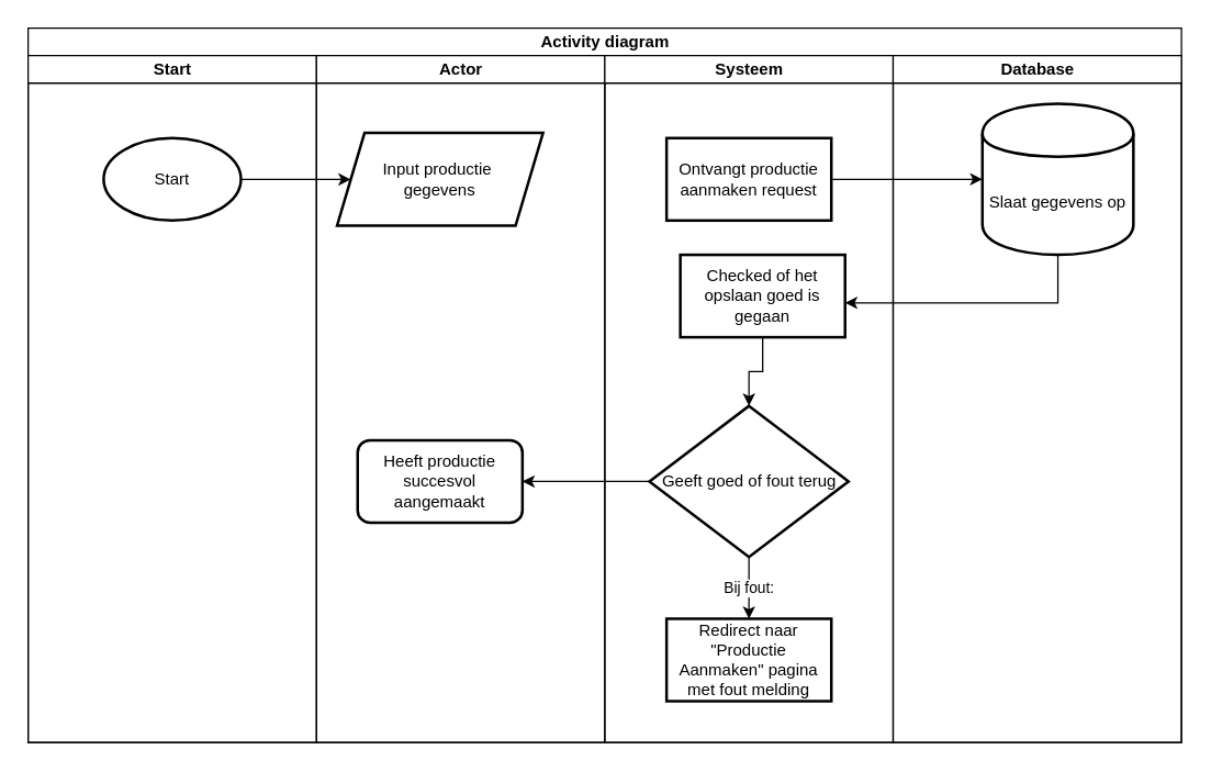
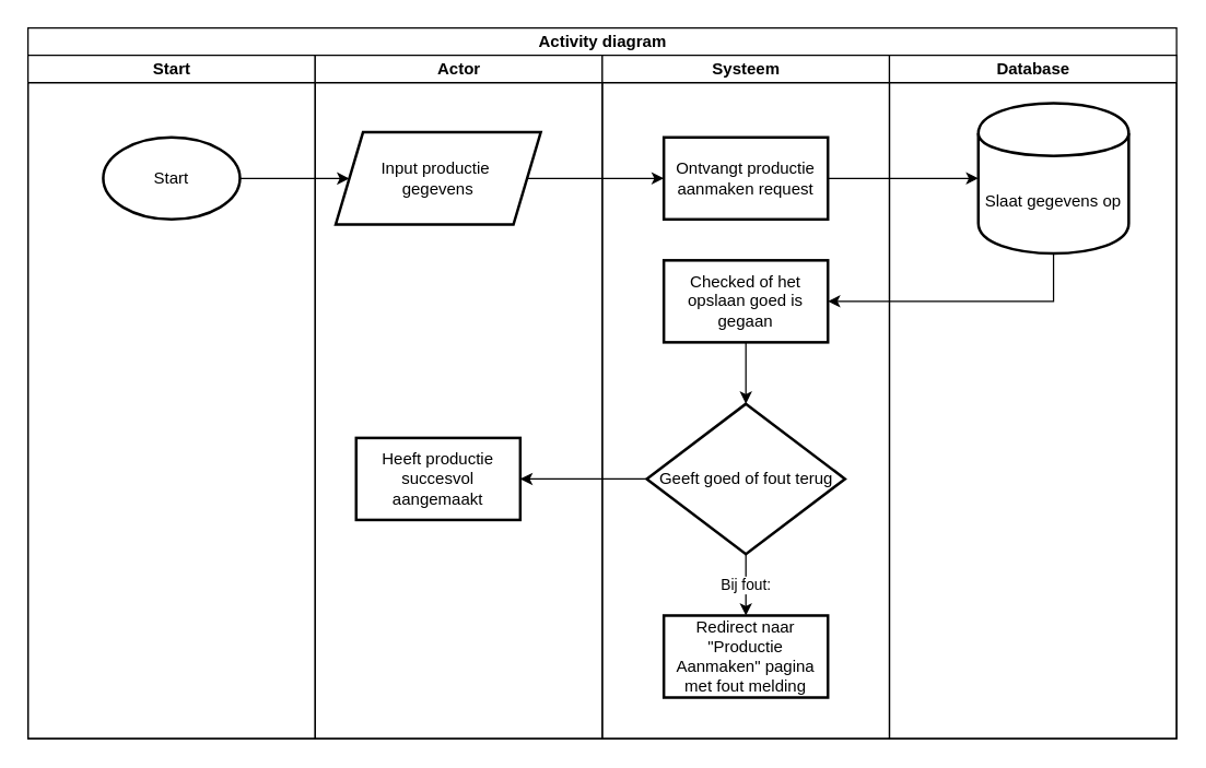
+ <mxCell id="18" value="" style="edgeStyle=orthogonalEdgeStyle;rounded=0;orthogonalLoop=1;jettySize=auto;html=1;" parent="2" source="6" target="9" edge="1"><mxGeometry relative="1" as="geometry" /></mxCell>
- <mxCell id="11" value="Checked of het opslaan goed is gegaan" style="whiteSpace=wrap;html=1;strokeWidth=2;" parent="8" vertex="1"><mxGeometry x="55" y="145" width="120" height="60" as="geometry" /></mxCell>
+ <mxCell id="11" value="Checked of het opslaan goed is gegaan" style="whiteSpace=wrap;html=1;strokeWidth=2;" parent="8" vertex="1"><mxGeometry x="45" y="150" width="120" height="60" as="geometry" /></mxCell>
- <mxCell id="7" value="Heeft productie succesvol aangemaakt" style="whiteSpace=wrap;html=1;strokeWidth=2;rounded=1;" parent="5" vertex="1"><mxGeometry x="30" y="280" width="120" height="60" as="geometry" /></mxCell>
+ <mxCell id="7" value="Heeft productie succesvol aangemaakt" style="whiteSpace=wrap;html=1;strokeWidth=2;" parent="5" vertex="1"><mxGeometry x="30" y="280" width="120" height="60" as="geometry" /></mxCell>
